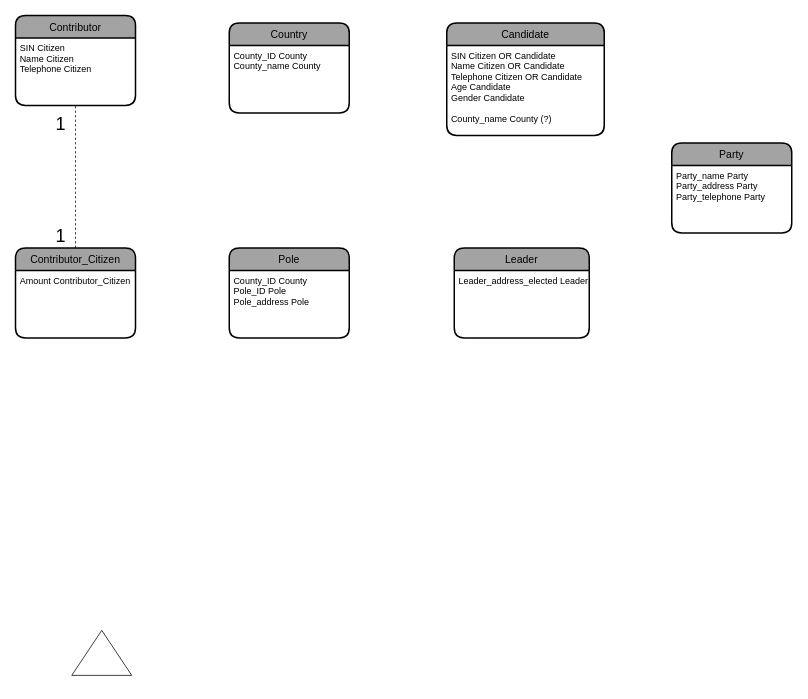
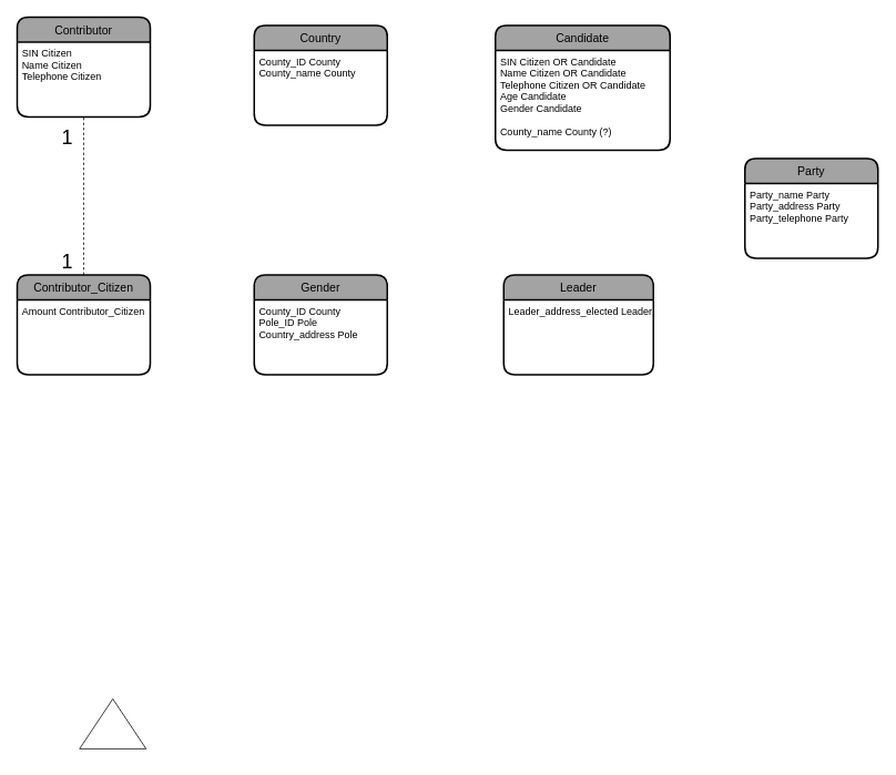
- <mxCell id="6" value="Pole" style="swimlane;childLayout=stackLayout;horizontal=1;startSize=30;horizontalStack=0;rounded=1;fontSize=14;fontStyle=0;strokeWidth=2;resizeParent=0;resizeLast=1;shadow=0;dashed=0;align=center;fillColor=#A3A3A3;" vertex="1" parent="1"><mxGeometry x="305" y="330" width="160" height="120" as="geometry" /></mxCell>
+ <mxCell id="6" value="Gender" style="swimlane;childLayout=stackLayout;horizontal=1;startSize=30;horizontalStack=0;rounded=1;fontSize=14;fontStyle=0;strokeWidth=2;resizeParent=0;resizeLast=1;shadow=0;dashed=0;align=center;fillColor=#A3A3A3;" vertex="1" parent="1"><mxGeometry x="305" y="330" width="160" height="120" as="geometry" /></mxCell>
- <mxCell id="7" value="County_ID County&#10;Pole_ID Pole&#10;Pole_address Pole" style="align=left;strokeColor=none;fillColor=none;spacingLeft=4;fontSize=12;verticalAlign=top;resizable=0;rotatable=0;part=1;" vertex="1" parent="6"><mxGeometry y="30" width="160" height="90" as="geometry" /></mxCell>
+ <mxCell id="7" value="County_ID County&#10;Pole_ID Pole&#10;Country_address Pole" style="align=left;strokeColor=none;fillColor=none;spacingLeft=4;fontSize=12;verticalAlign=top;resizable=0;rotatable=0;part=1;" vertex="1" parent="6"><mxGeometry y="30" width="160" height="90" as="geometry" /></mxCell>
